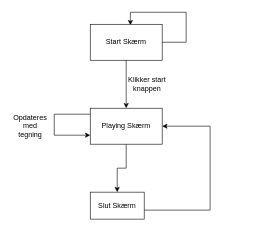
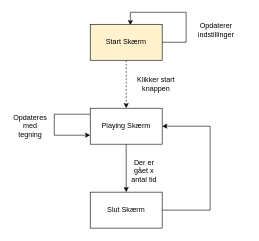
+ <mxCell id="12" value="Opdaterer indstillinger" style="text;html=1;strokeColor=none;fillColor=none;align=center;verticalAlign=middle;whiteSpace=wrap;rounded=0;" parent="1" vertex="1"><mxGeometry x="310" y="20" width="100" height="60" as="geometry" /></mxCell>
- <mxCell id="3" value="Start Skærm" style="rounded=0;whiteSpace=wrap;html=1;" parent="1" vertex="1"><mxGeometry x="150" y="40" width="120" height="60" as="geometry" /></mxCell>
+ <mxCell id="3" value="Start Skærm" style="rounded=0;whiteSpace=wrap;html=1;fillColor=#fff2cc;" parent="1" vertex="1"><mxGeometry x="150" y="40" width="120" height="60" as="geometry" /></mxCell>
- <mxCell id="9" value="" style="endArrow=classic;html=1;rounded=0;exitX=0.5;exitY=1;exitDx=0;exitDy=0;" parent="1" source="3" target="6" edge="1"><mxGeometry width="50" height="50" relative="1" as="geometry"><mxPoint x="220" y="140" as="sourcePoint" /><mxPoint x="350" y="330" as="targetPoint" /></mxGeometry></mxCell>
+ <mxCell id="9" value="" style="endArrow=classic;html=1;rounded=0;exitX=0.5;exitY=1;exitDx=0;exitDy=0;dashed=1;" parent="1" source="3" target="6" edge="1"><mxGeometry width="50" height="50" relative="1" as="geometry"><mxPoint x="220" y="140" as="sourcePoint" /><mxPoint x="350" y="330" as="targetPoint" /></mxGeometry></mxCell>
- <mxCell id="10" value="Klikker start knappen" style="text;html=1;strokeColor=none;fillColor=none;align=center;verticalAlign=middle;whiteSpace=wrap;rounded=0;" parent="1" vertex="1"><mxGeometry x="210" y="120" width="70" height="40" as="geometry" /></mxCell>
+ <mxCell id="10" value="Klikker start knappen" style="text;html=1;strokeColor=none;fillColor=none;align=center;verticalAlign=middle;whiteSpace=wrap;rounded=0;" parent="1" vertex="1"><mxGeometry x="225" y="120" width="70" height="40" as="geometry" /></mxCell>
+ <mxCell id="11" value="Der er gået x antal tid" style="text;html=1;strokeColor=none;fillColor=none;align=center;verticalAlign=middle;whiteSpace=wrap;rounded=0;" parent="1" vertex="1"><mxGeometry x="210" y="270" width="60" height="30" as="geometry" /></mxCell>
- <mxCell id="8" value="&lt;div&gt;Slut Skærm&lt;/div&gt;" style="rounded=0;whiteSpace=wrap;html=1;" parent="1" vertex="1"><mxGeometry x="150" y="320" width="90" height="45" as="geometry" /></mxCell>
+ <mxCell id="8" value="&lt;div&gt;Slut Skærm&lt;/div&gt;" style="rounded=0;whiteSpace=wrap;html=1;" parent="1" vertex="1"><mxGeometry x="150" y="320" width="120" height="60" as="geometry" /></mxCell>
